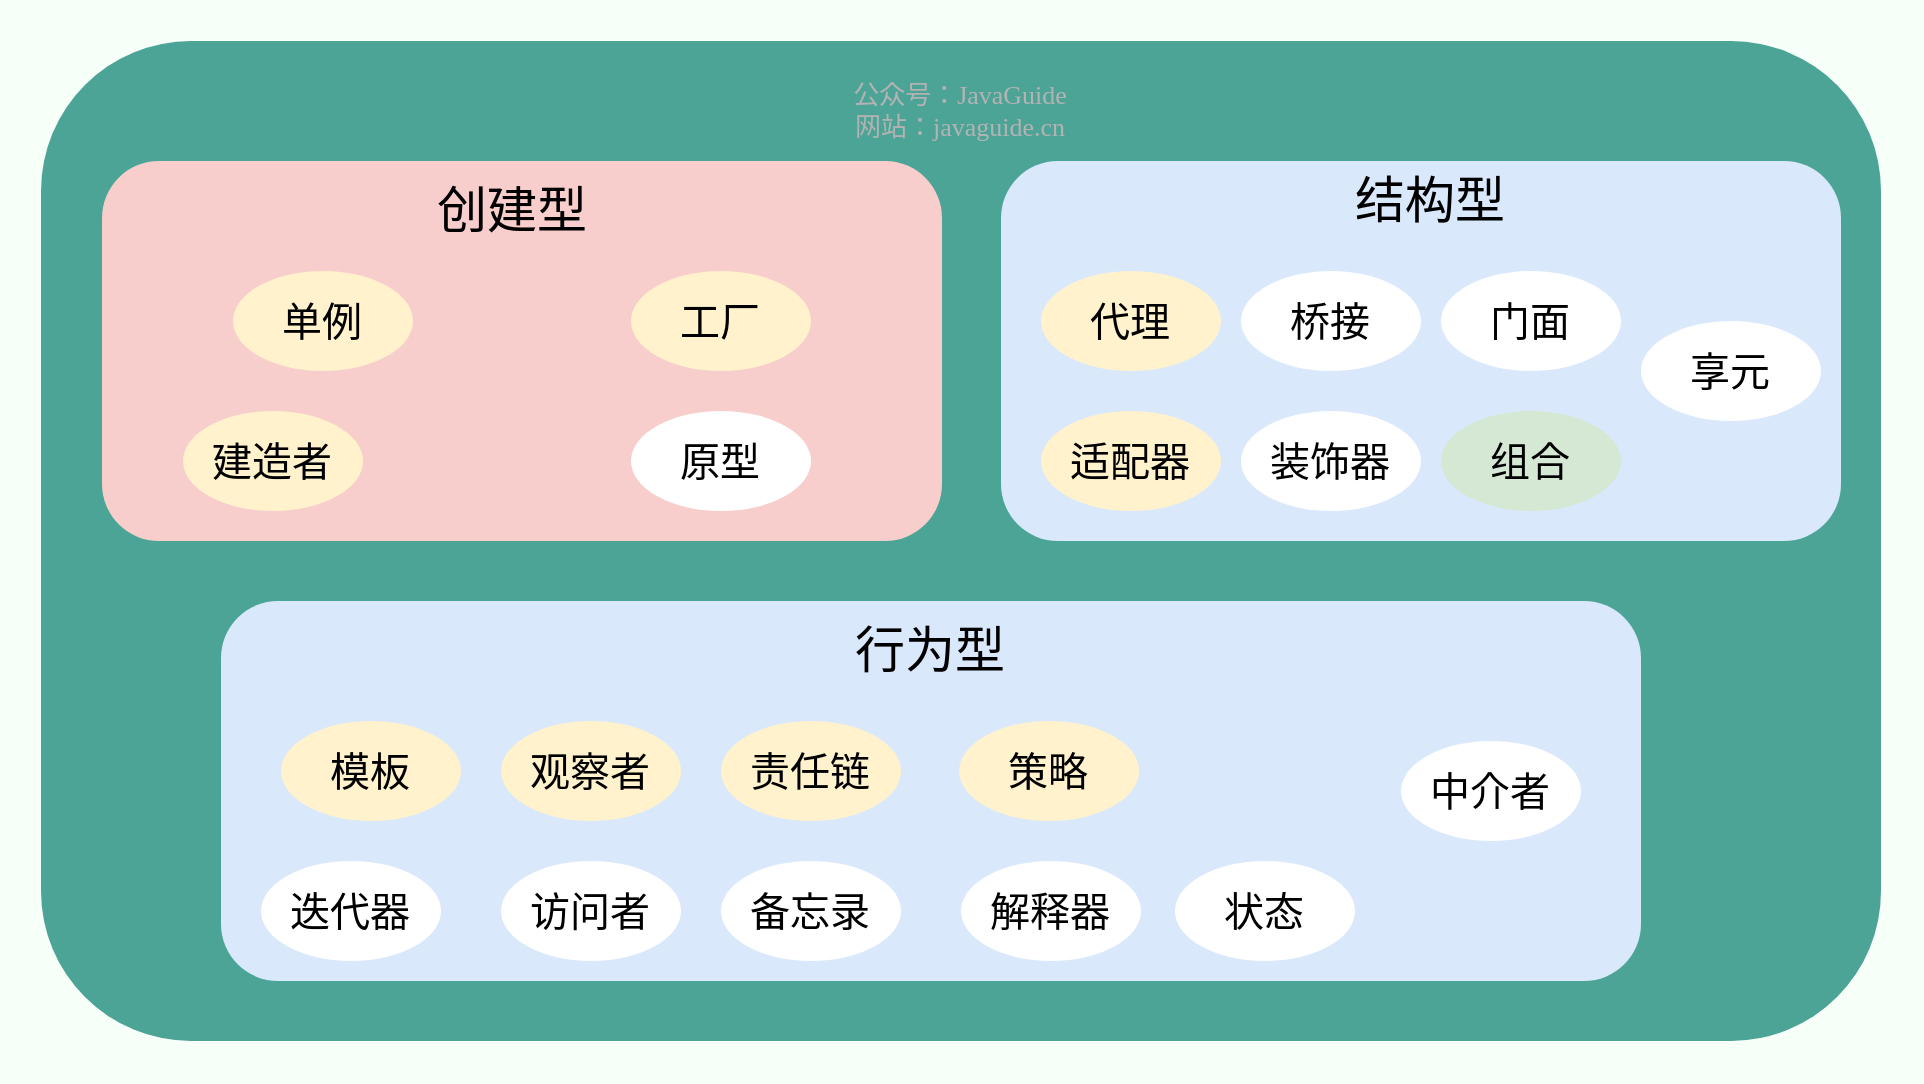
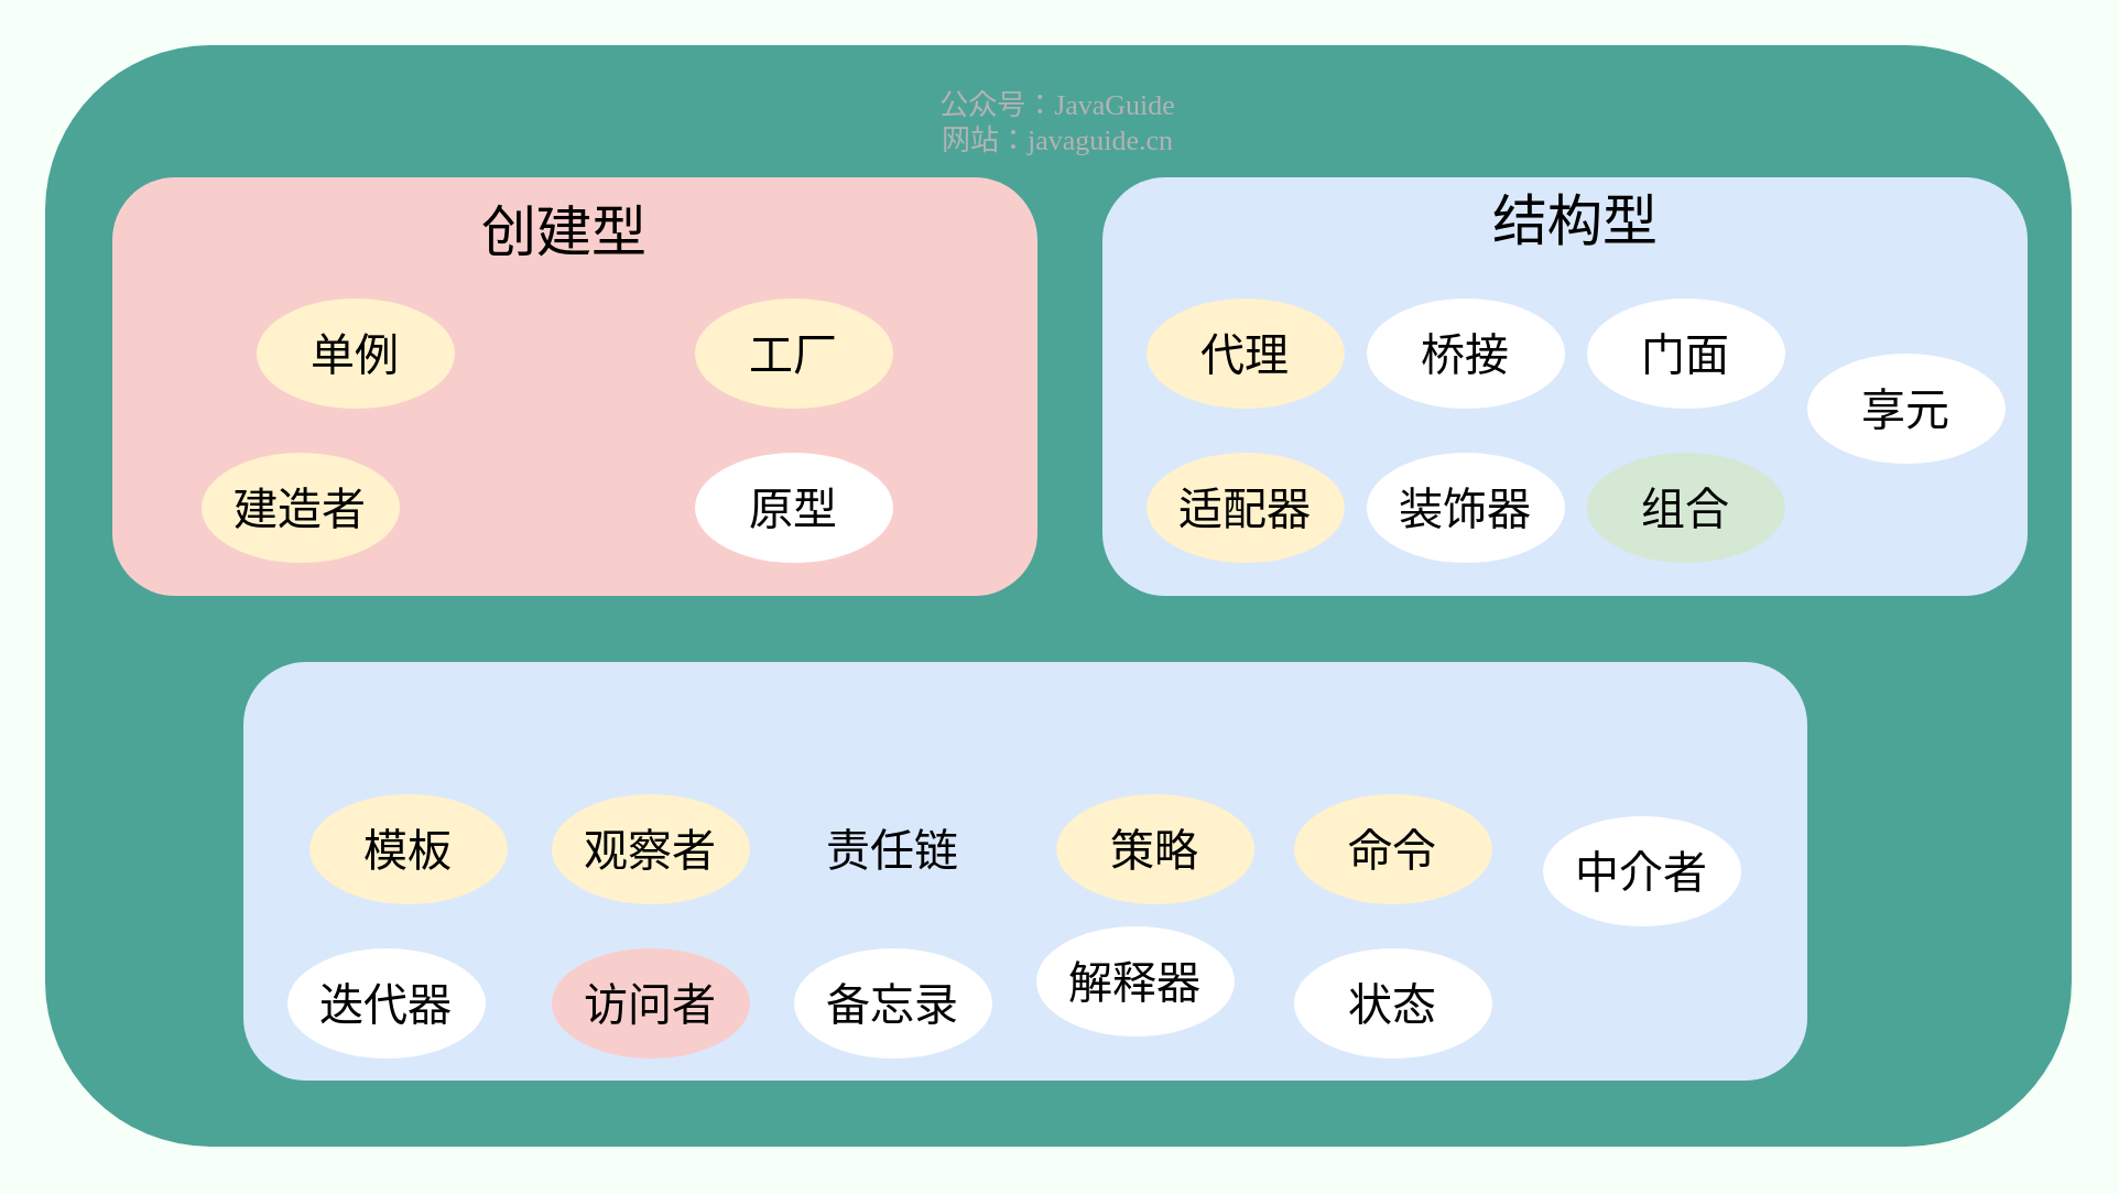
- <mxCell id="6" value="&lt;font style=&quot;font-size: 25px&quot;&gt;行为型&lt;/font&gt;" style="text;html=1;strokeColor=none;fillColor=none;align=center;verticalAlign=middle;whiteSpace=wrap;rounded=0;fontSize=20;shadow=0;sketch=0;fontFamily=JetBrains Mono;fontSource=https%3A%2F%2Ffonts.googleapis.com%2Fcss%3Ffamily%3DJetBrains%2BMono;" parent="4" vertex="1"><mxGeometry x="275.909" y="15" width="158.182" height="20" as="geometry" /></mxCell>
- <mxCell id="9" value="责任链" style="ellipse;whiteSpace=wrap;html=1;strokeWidth=1;fontSize=20;fillColor=#fff2cc;strokeColor=none;shadow=0;sketch=0;fontFamily=JetBrains Mono;fontSource=https%3A%2F%2Ffonts.googleapis.com%2Fcss%3Ffamily%3DJetBrains%2BMono;" parent="4" vertex="1"><mxGeometry x="250" y="60" width="90" height="50" as="geometry" /></mxCell>
+ <mxCell id="9" value="责任链" style="ellipse;whiteSpace=wrap;html=1;strokeWidth=1;fontSize=20;fillColor=#dae8fc;strokeColor=none;shadow=0;sketch=0;fontFamily=JetBrains Mono;fontSource=https%3A%2F%2Ffonts.googleapis.com%2Fcss%3Ffamily%3DJetBrains%2BMono;" parent="4" vertex="1"><mxGeometry x="250" y="60" width="90" height="50" as="geometry" /></mxCell>
+ <mxCell id="11" value="命令" style="ellipse;whiteSpace=wrap;html=1;strokeWidth=1;fontSize=20;fillColor=#fff2cc;strokeColor=none;shadow=0;sketch=0;fontFamily=JetBrains Mono;fontSource=https%3A%2F%2Ffonts.googleapis.com%2Fcss%3Ffamily%3DJetBrains%2BMono;" parent="4" vertex="1"><mxGeometry x="477" y="60" width="90" height="50" as="geometry" /></mxCell>
- <mxCell id="13" value="访问者" style="ellipse;whiteSpace=wrap;html=1;strokeWidth=1;fontSize=20;shadow=0;sketch=0;fontFamily=JetBrains Mono;fontSource=https%3A%2F%2Ffonts.googleapis.com%2Fcss%3Ffamily%3DJetBrains%2BMono;strokeColor=none;" parent="4" vertex="1"><mxGeometry x="140" y="130" width="90" height="50" as="geometry" /></mxCell>
+ <mxCell id="13" value="访问者" style="ellipse;whiteSpace=wrap;html=1;strokeWidth=1;fontSize=20;shadow=0;sketch=0;fontFamily=JetBrains Mono;fontSource=https%3A%2F%2Ffonts.googleapis.com%2Fcss%3Ffamily%3DJetBrains%2BMono;strokeColor=none;fillColor=#f8cecc;" parent="4" vertex="1"><mxGeometry x="140" y="130" width="90" height="50" as="geometry" /></mxCell>
- <mxCell id="15" value="解释器" style="ellipse;whiteSpace=wrap;html=1;strokeWidth=1;fontSize=20;shadow=0;sketch=0;fontFamily=JetBrains Mono;fontSource=https%3A%2F%2Ffonts.googleapis.com%2Fcss%3Ffamily%3DJetBrains%2BMono;strokeColor=none;" parent="4" vertex="1"><mxGeometry x="370" y="130" width="90" height="50" as="geometry" /></mxCell>
+ <mxCell id="15" value="解释器" style="ellipse;whiteSpace=wrap;html=1;strokeWidth=1;fontSize=20;shadow=0;sketch=0;fontFamily=JetBrains Mono;fontSource=https%3A%2F%2Ffonts.googleapis.com%2Fcss%3Ffamily%3DJetBrains%2BMono;strokeColor=none;" parent="4" vertex="1"><mxGeometry x="360" y="120" width="90" height="50" as="geometry" /></mxCell>
